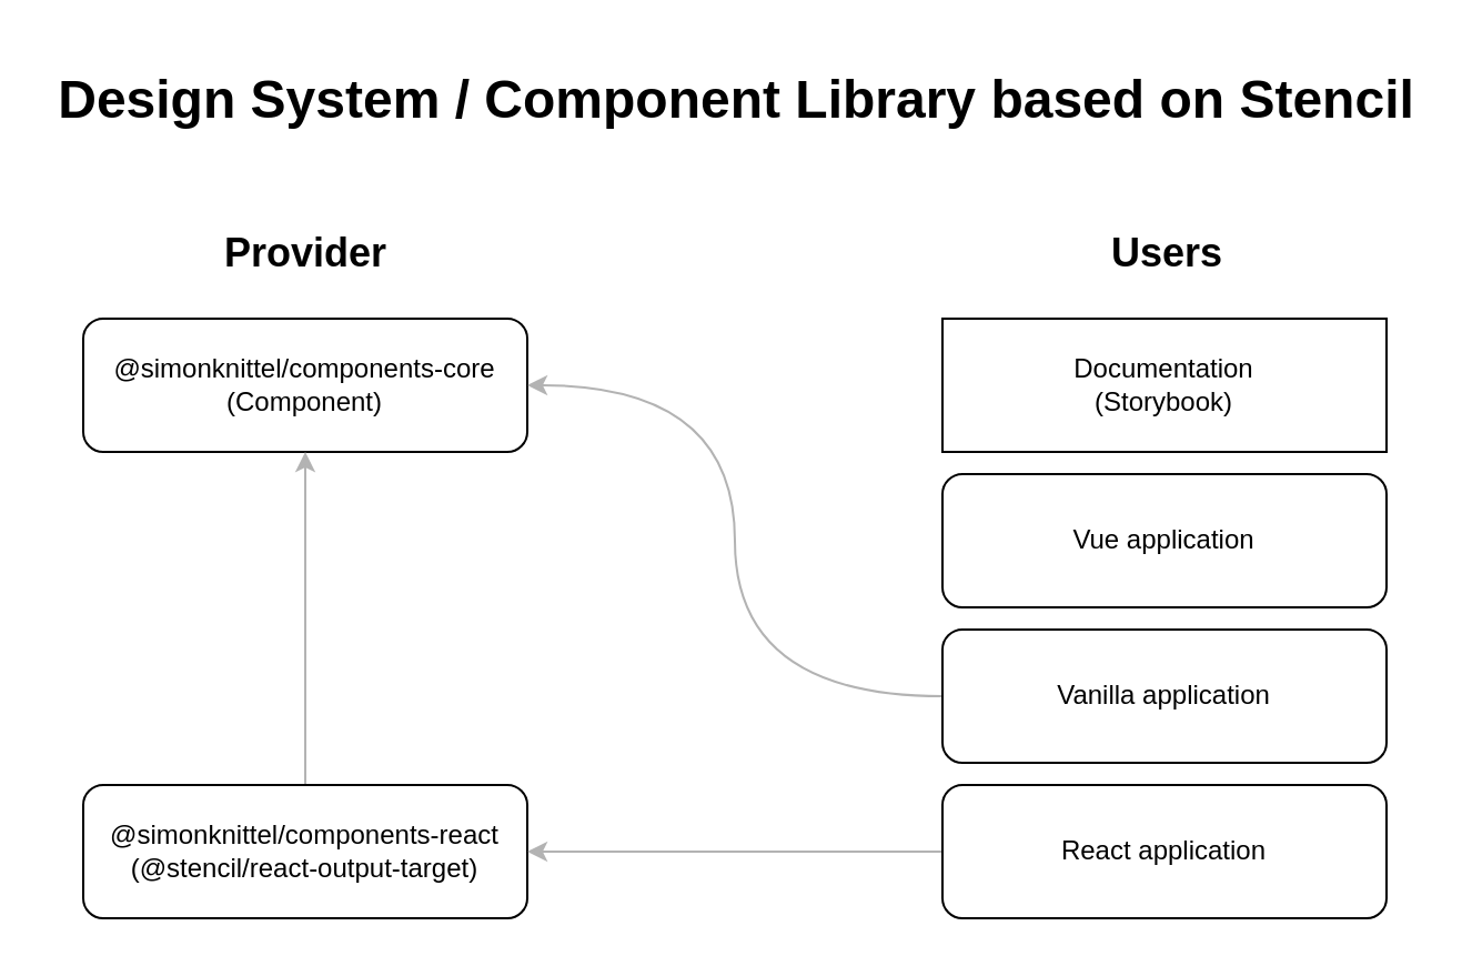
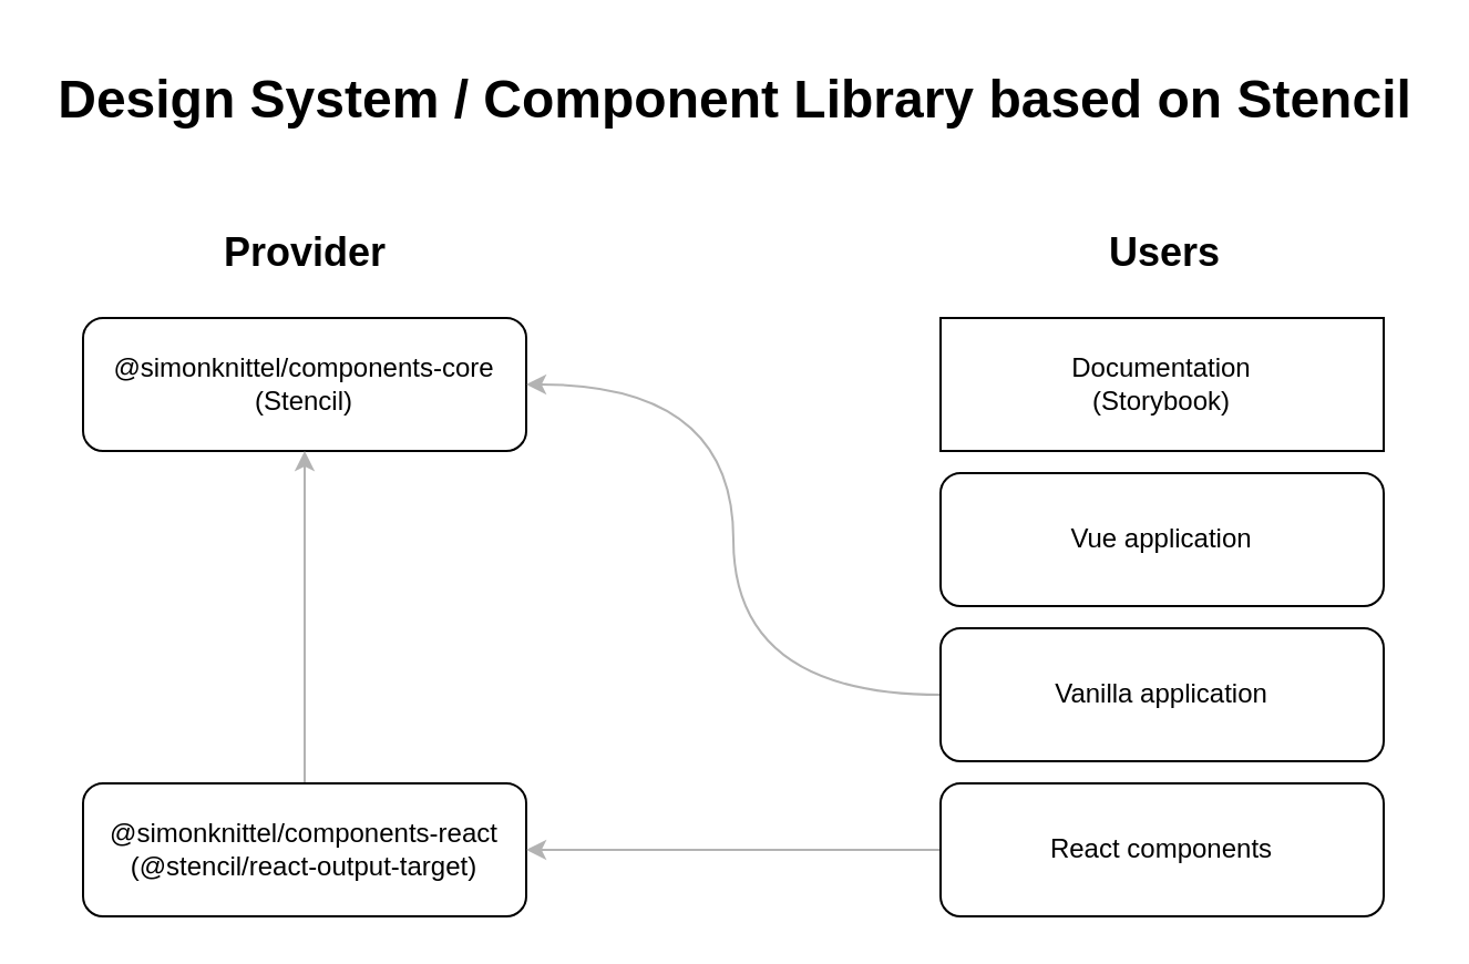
- <mxCell id="3" value="@simonknittel/components-core&lt;br&gt;(Component)" style="whiteSpace=wrap;html=1;rounded=1;fillColor=none;" vertex="1" parent="1"><mxGeometry x="37" y="143" width="200" height="60" as="geometry" /></mxCell>
+ <mxCell id="3" value="@simonknittel/components-core&lt;br&gt;(Stencil)" style="whiteSpace=wrap;html=1;rounded=1;fillColor=none;" vertex="1" parent="1"><mxGeometry x="37" y="143" width="200" height="60" as="geometry" /></mxCell>
- <mxCell id="8" value="React application" style="whiteSpace=wrap;html=1;rounded=1;fillColor=none;" vertex="1" parent="1"><mxGeometry x="424" y="353" width="200" height="60" as="geometry" /></mxCell>
+ <mxCell id="8" value="React components" style="whiteSpace=wrap;html=1;rounded=1;fillColor=none;" vertex="1" parent="1"><mxGeometry x="424" y="353" width="200" height="60" as="geometry" /></mxCell>
